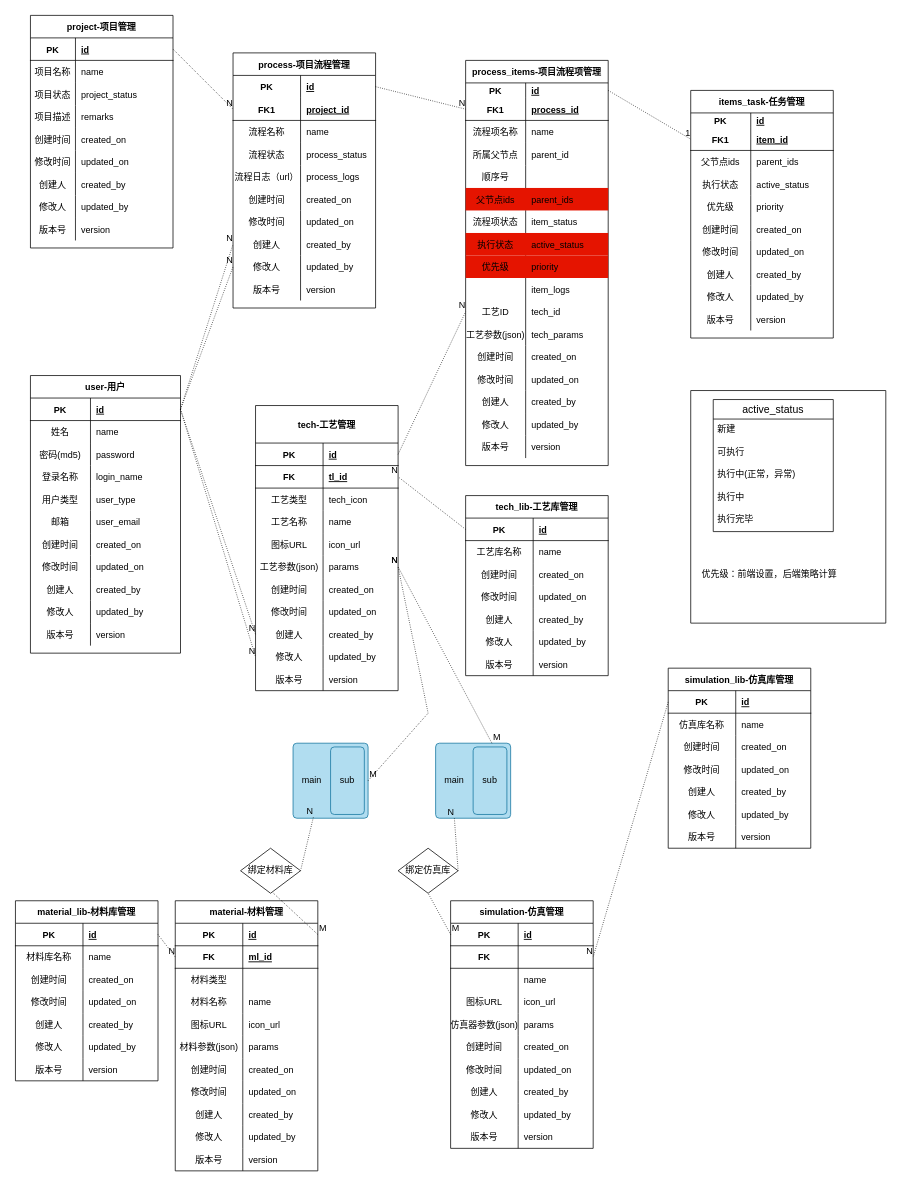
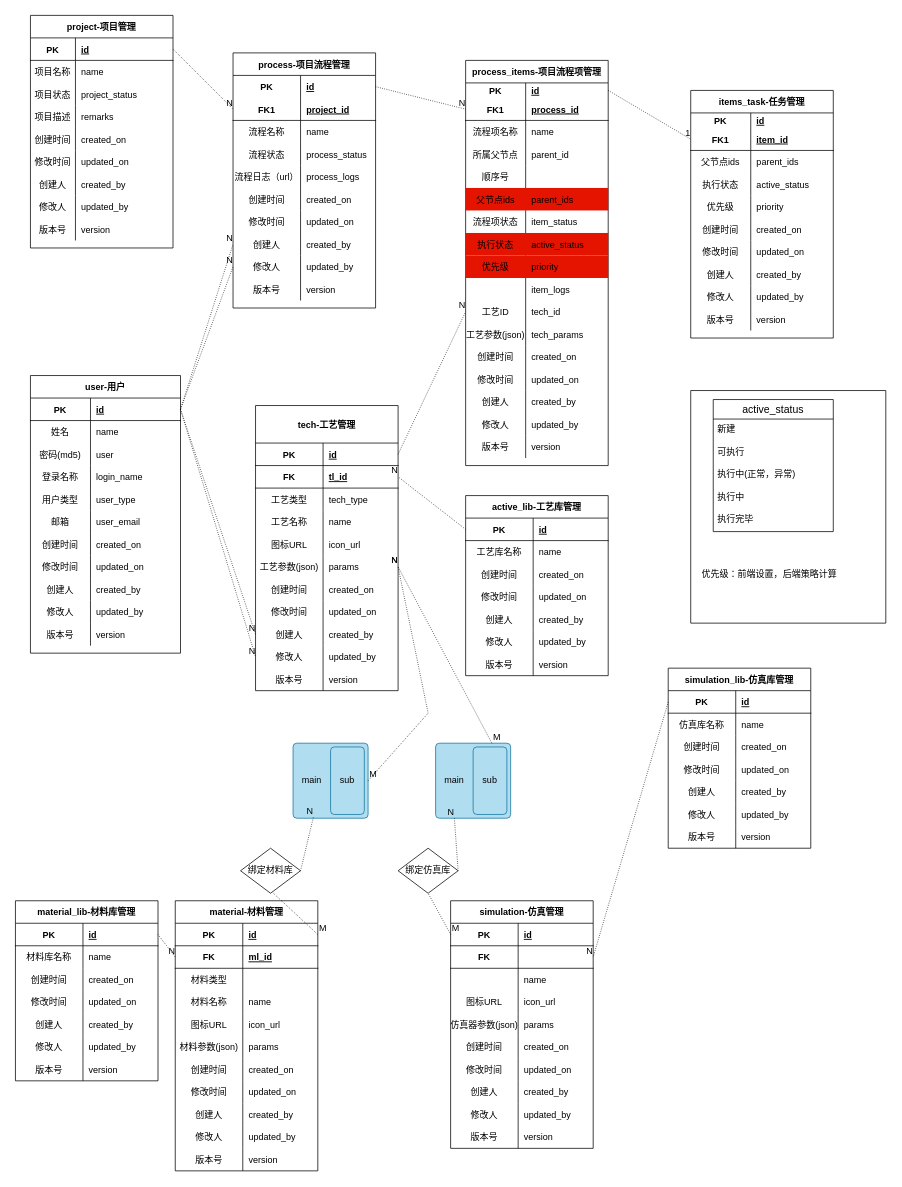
- <mxCell id="11" value="password" style="shape=partialRectangle;connectable=0;fillColor=none;top=0;left=0;bottom=0;right=0;align=left;spacingLeft=6;overflow=hidden;" parent="9" vertex="1"><mxGeometry x="80" width="120" height="30" as="geometry"><mxRectangle width="120" height="30" as="alternateBounds" /></mxGeometry></mxCell>
+ <mxCell id="11" value="user" style="shape=partialRectangle;connectable=0;fillColor=none;top=0;left=0;bottom=0;right=0;align=left;spacingLeft=6;overflow=hidden;" parent="9" vertex="1"><mxGeometry x="80" width="120" height="30" as="geometry"><mxRectangle width="120" height="30" as="alternateBounds" /></mxGeometry></mxCell>
- <mxCell id="106" value="tech_icon" style="shape=partialRectangle;connectable=0;fillColor=none;top=0;left=0;bottom=0;right=0;align=left;spacingLeft=6;overflow=hidden;" parent="104" vertex="1"><mxGeometry x="90" width="100" height="30" as="geometry"><mxRectangle width="100" height="30" as="alternateBounds" /></mxGeometry></mxCell>
+ <mxCell id="106" value="tech_type" style="shape=partialRectangle;connectable=0;fillColor=none;top=0;left=0;bottom=0;right=0;align=left;spacingLeft=6;overflow=hidden;" parent="104" vertex="1"><mxGeometry x="90" width="100" height="30" as="geometry"><mxRectangle width="100" height="30" as="alternateBounds" /></mxGeometry></mxCell>
- <mxCell id="279" value="tech_lib-工艺库管理" style="shape=table;startSize=30;container=1;collapsible=1;childLayout=tableLayout;fixedRows=1;rowLines=0;fontStyle=1;align=center;resizeLast=1;" parent="1" vertex="1"><mxGeometry x="620" y="660" width="190" height="240" as="geometry" /></mxCell>
+ <mxCell id="279" value="active_lib-工艺库管理" style="shape=table;startSize=30;container=1;collapsible=1;childLayout=tableLayout;fixedRows=1;rowLines=0;fontStyle=1;align=center;resizeLast=1;" parent="1" vertex="1"><mxGeometry x="620" y="660" width="190" height="240" as="geometry" /></mxCell>
